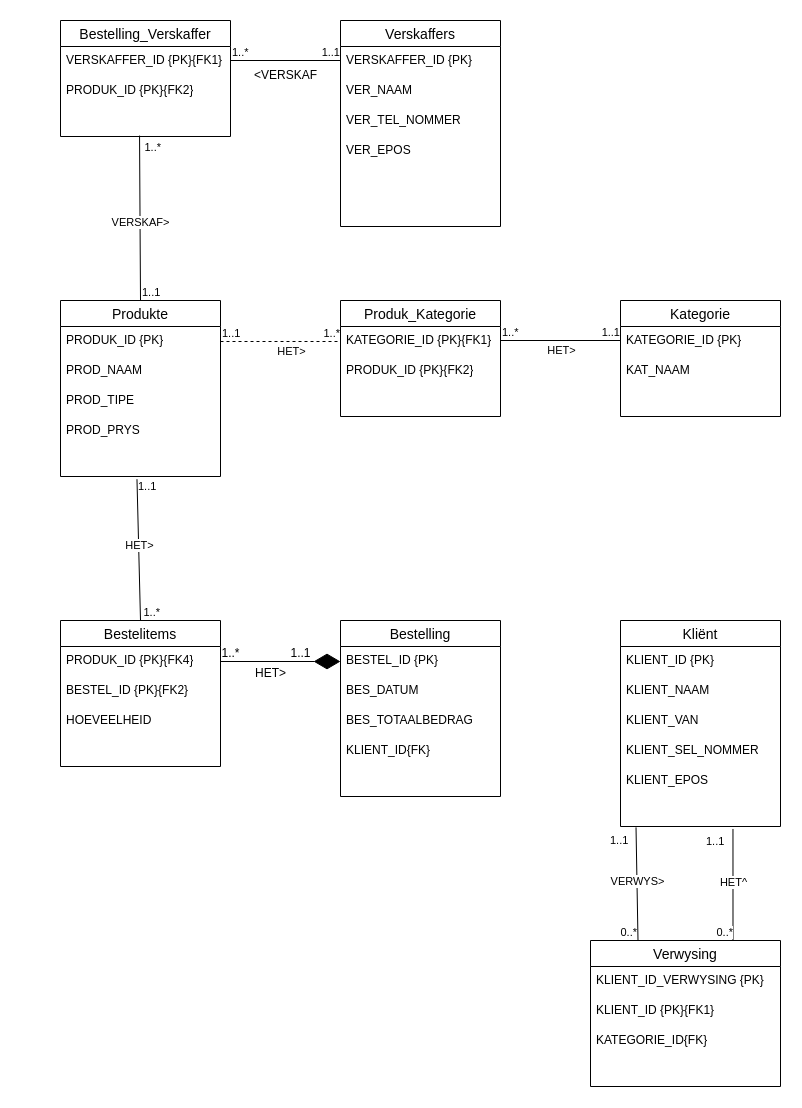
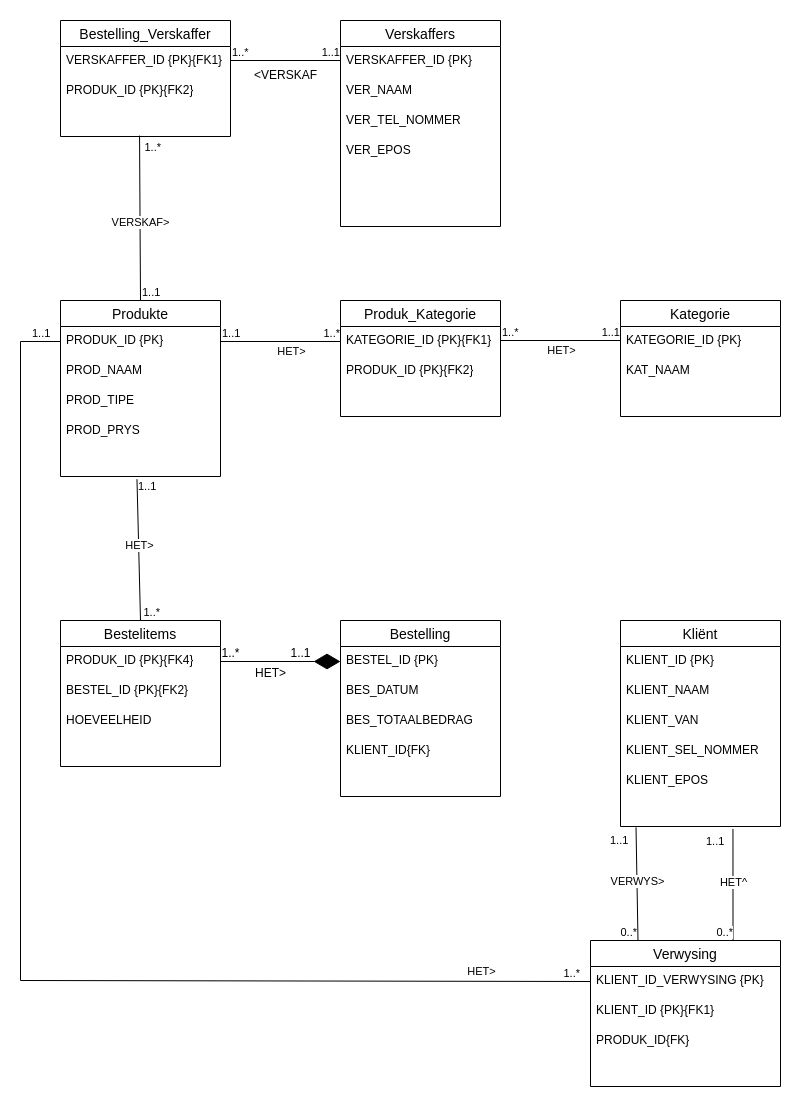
- <mxCell id="2" value="" style="endArrow=none;html=1;rounded=0;startFill=0;exitX=1;exitY=0.5;exitDx=0;exitDy=0;entryX=0;entryY=0.5;entryDx=0;entryDy=0;dashed=1;" edge="1" parent="1" source="7" target="43"><mxGeometry relative="1" as="geometry"><mxPoint x="350" y="480" as="sourcePoint" /><mxPoint x="510" y="480" as="targetPoint" /></mxGeometry></mxCell>
+ <mxCell id="2" value="" style="endArrow=none;html=1;rounded=0;startFill=0;exitX=1;exitY=0.5;exitDx=0;exitDy=0;entryX=0;entryY=0.5;entryDx=0;entryDy=0;" edge="1" parent="1" source="7" target="43"><mxGeometry relative="1" as="geometry"><mxPoint x="350" y="480" as="sourcePoint" /><mxPoint x="510" y="480" as="targetPoint" /></mxGeometry></mxCell>
+ <mxCell id="74" value="" style="endArrow=none;html=1;rounded=0;startFill=0;entryX=0;entryY=0.5;entryDx=0;entryDy=0;exitX=0;exitY=0.5;exitDx=0;exitDy=0;" edge="1" parent="1" source="7" target="70"><mxGeometry relative="1" as="geometry"><mxPoint x="20" y="207.273" as="sourcePoint" /><mxPoint x="530" y="990" as="targetPoint" /><Array as="points"><mxPoint x="20" y="341" /><mxPoint x="20" y="980" /></Array></mxGeometry></mxCell>
+ <mxCell id="75" value="HET&amp;gt;" style="edgeLabel;resizable=0;html=1;;align=center;verticalAlign=middle;" connectable="0" vertex="1" parent="74"><mxGeometry relative="1" as="geometry"><mxPoint x="460" y="44" as="offset" /></mxGeometry></mxCell>
+ <mxCell id="76" value="1..1" style="edgeLabel;resizable=0;html=1;;align=left;verticalAlign=bottom;" connectable="0" vertex="1" parent="74"><mxGeometry x="-1" relative="1" as="geometry"><mxPoint x="-30" as="offset" /></mxGeometry></mxCell>
+ <mxCell id="77" value="1..*" style="edgeLabel;resizable=0;html=1;;align=right;verticalAlign=bottom;" connectable="0" vertex="1" parent="74"><mxGeometry x="1" relative="1" as="geometry"><mxPoint x="-10" as="offset" /></mxGeometry></mxCell>
- <mxCell id="72" value="KATEGORIE_ID{FK}" style="text;strokeColor=none;fillColor=none;spacingLeft=4;spacingRight=4;overflow=hidden;rotatable=0;points=[[0,0.5],[1,0.5]];portConstraint=eastwest;fontSize=12;whiteSpace=wrap;html=1;" vertex="1" parent="69"><mxGeometry y="86" width="190" height="30" as="geometry" /></mxCell>
+ <mxCell id="72" value="PRODUK_ID{FK}" style="text;strokeColor=none;fillColor=none;spacingLeft=4;spacingRight=4;overflow=hidden;rotatable=0;points=[[0,0.5],[1,0.5]];portConstraint=eastwest;fontSize=12;whiteSpace=wrap;html=1;" vertex="1" parent="69"><mxGeometry y="86" width="190" height="30" as="geometry" /></mxCell>
